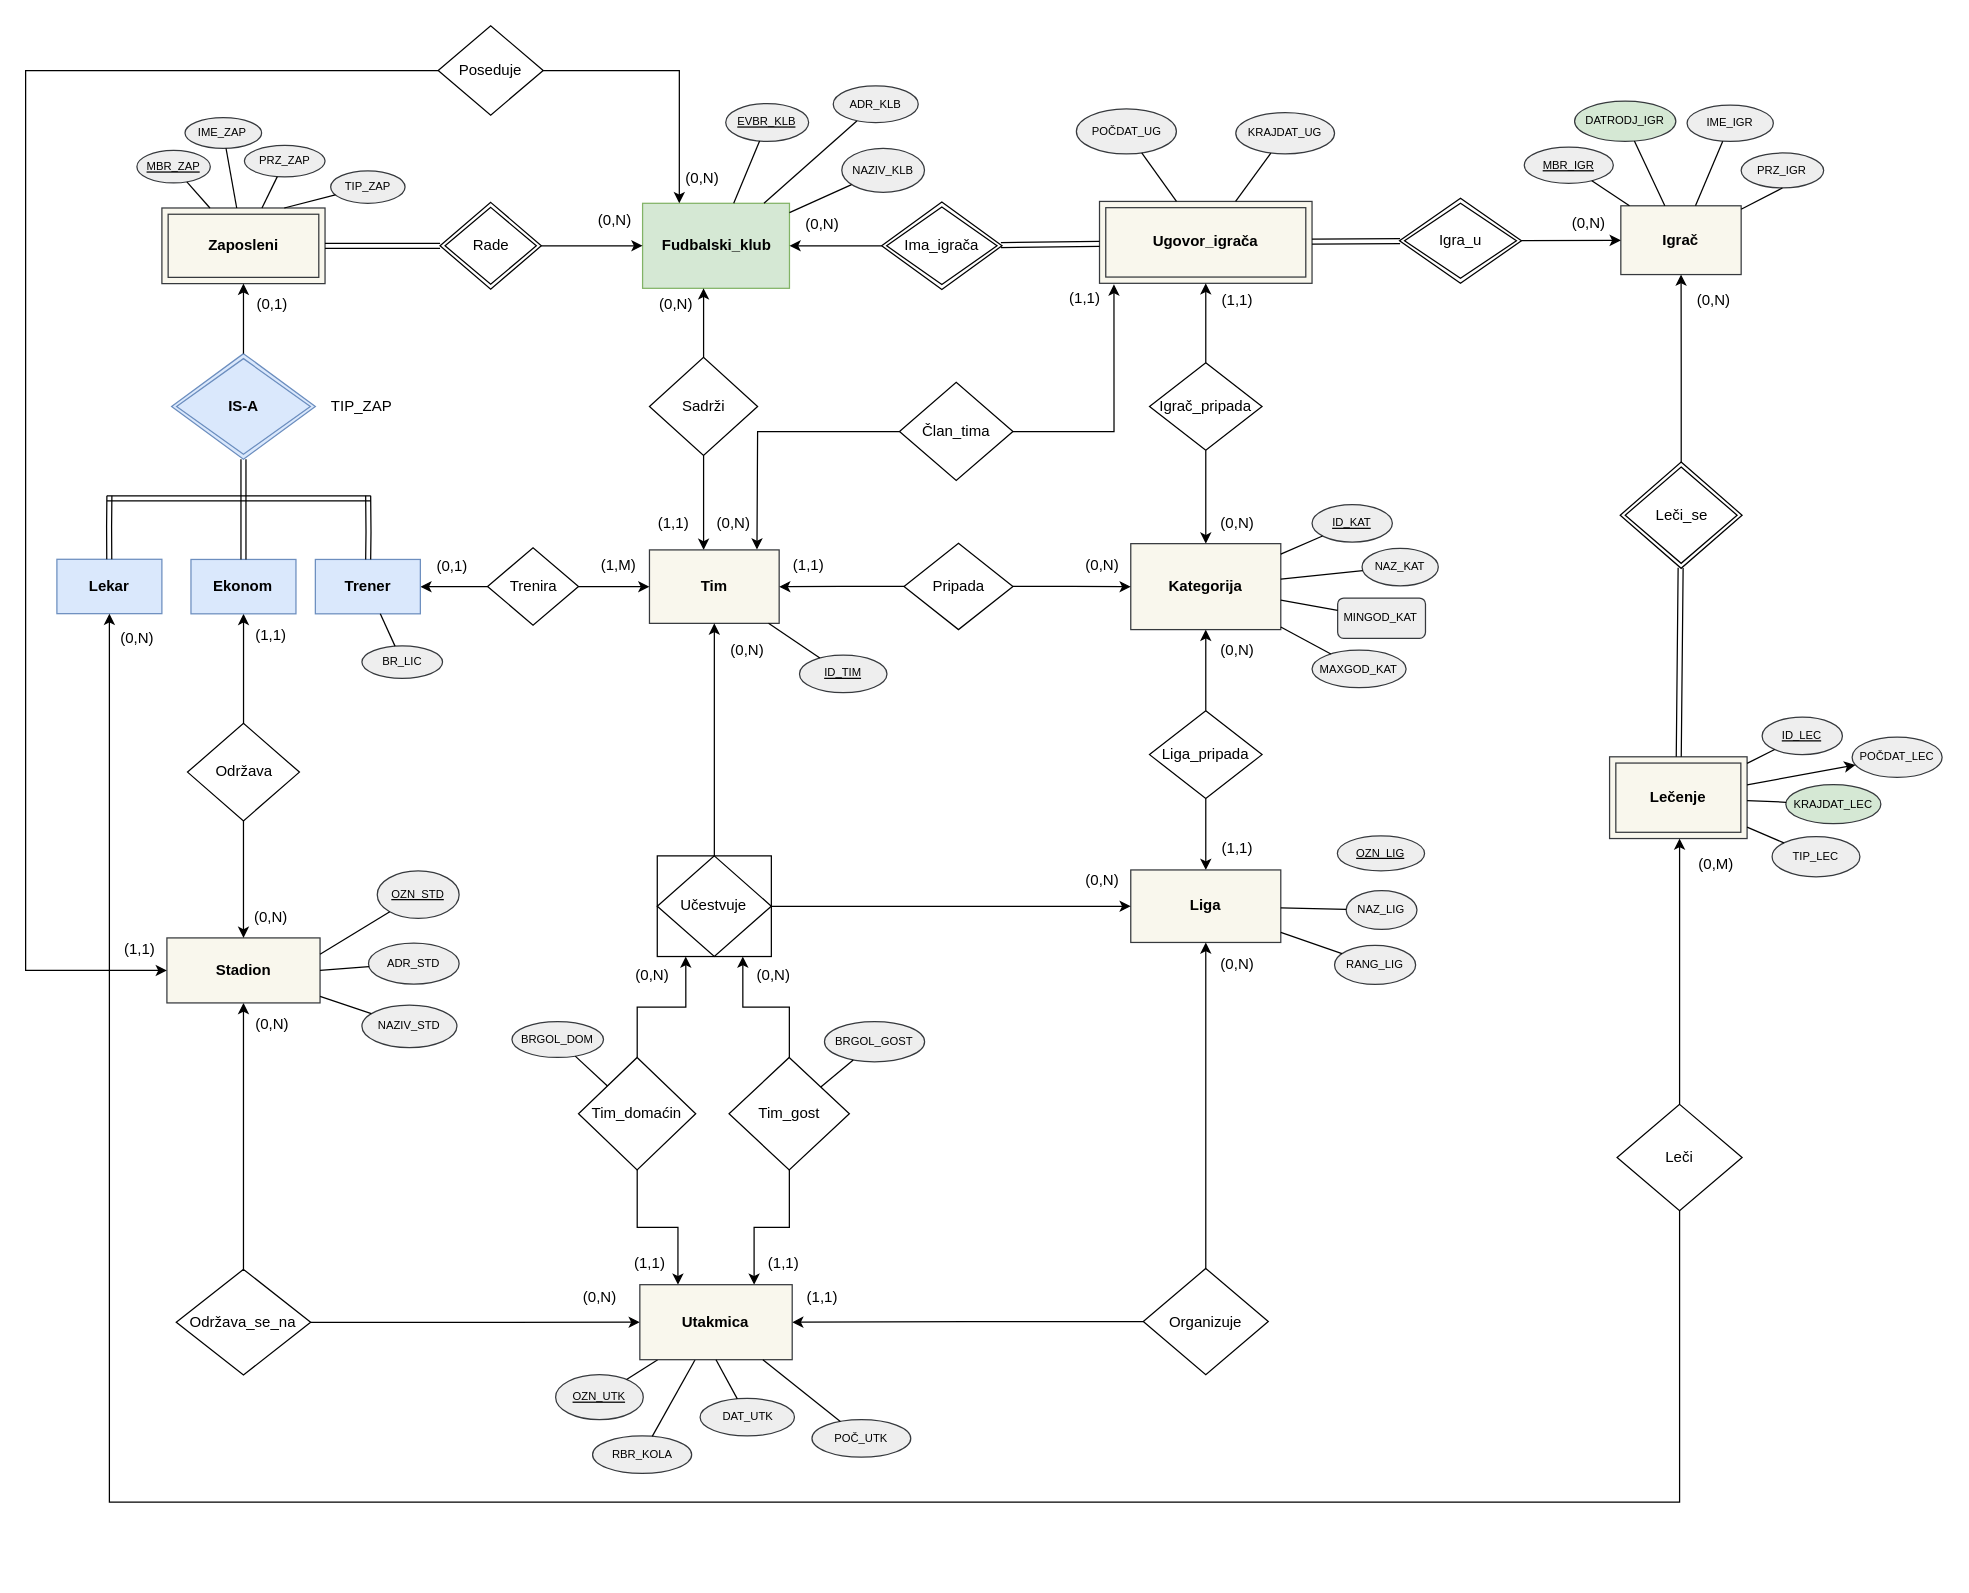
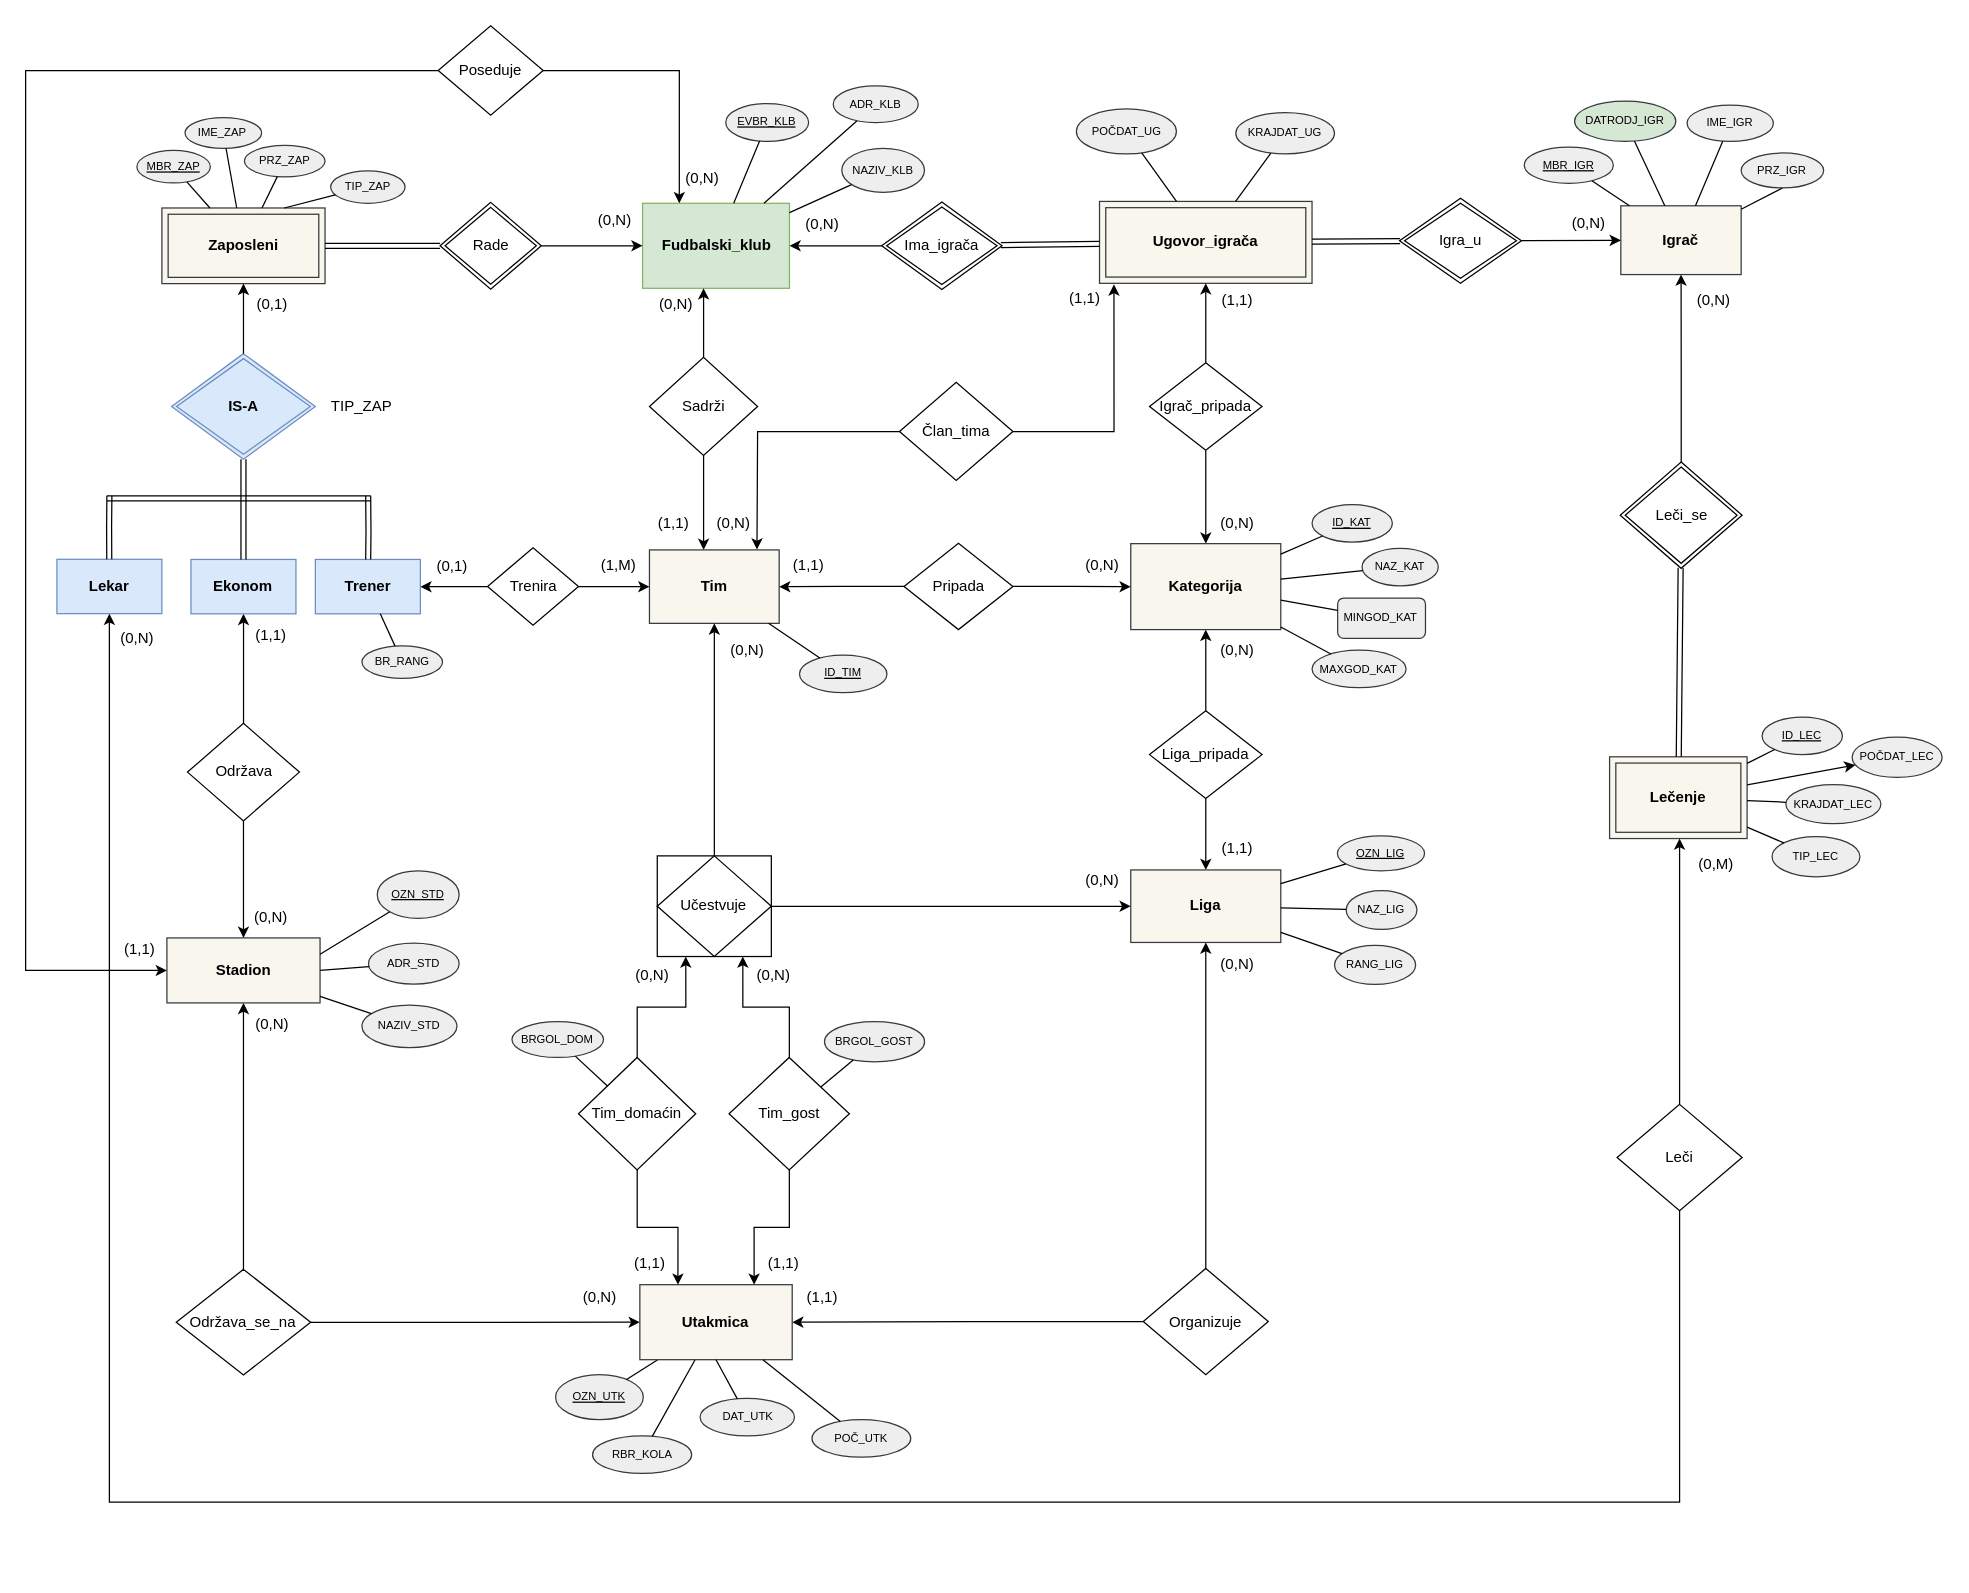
- <mxCell id="146" value="BR_LIC" style="ellipse;whiteSpace=wrap;html=1;align=center;shadow=0;sketch=0;strokeColor=#36393d;fillColor=#eeeeee;fontSize=9;strokeWidth=1;" vertex="1" parent="1"><mxGeometry x="289" y="516" width="64.5" height="26.02" as="geometry" /></mxCell>
+ <mxCell id="146" value="BR_RANG" style="ellipse;whiteSpace=wrap;html=1;align=center;shadow=0;sketch=0;strokeColor=#36393d;fillColor=#eeeeee;fontSize=9;strokeWidth=1;" vertex="1" parent="1"><mxGeometry x="289" y="516" width="64.5" height="26.02" as="geometry" /></mxCell>
- <mxCell id="179" value="KRAJDAT_LEC" style="ellipse;whiteSpace=wrap;html=1;align=center;shadow=0;sketch=0;strokeColor=#36393d;fillColor=#d5e8d4;fontSize=9;strokeWidth=1;" vertex="1" parent="1"><mxGeometry x="1428" y="627" width="76" height="31.25" as="geometry" /></mxCell>
+ <mxCell id="179" value="KRAJDAT_LEC" style="ellipse;whiteSpace=wrap;html=1;align=center;shadow=0;sketch=0;strokeColor=#36393d;fillColor=#eeeeee;fontSize=9;strokeWidth=1;" vertex="1" parent="1"><mxGeometry x="1428" y="627" width="76" height="31.25" as="geometry" /></mxCell>
+ <mxCell id="120" value="" style="endArrow=none;html=1;rounded=0;fontSize=9;strokeWidth=1;" edge="1" parent="1" source="27" target="91"><mxGeometry relative="1" as="geometry"><mxPoint x="1195.75" y="695.275" as="sourcePoint" /><mxPoint x="1210.752" y="682.999" as="targetPoint" /></mxGeometry></mxCell>
